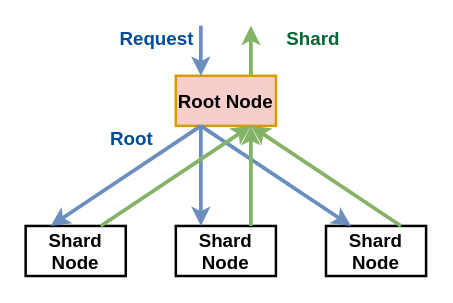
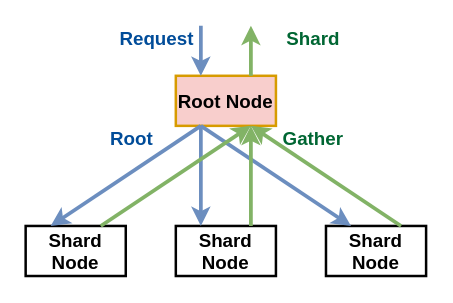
+ <mxCell id="17" value="&lt;font color=&quot;#006633&quot;&gt;&lt;span style=&quot;font-size: 15px&quot;&gt;&lt;b&gt;Gather&lt;/b&gt;&lt;/span&gt;&lt;/font&gt;" style="text;html=1;strokeColor=none;fillColor=none;align=center;verticalAlign=middle;whiteSpace=wrap;rounded=0;" vertex="1" parent="1"><mxGeometry x="220" y="100" width="60" height="20" as="geometry" /></mxCell>
